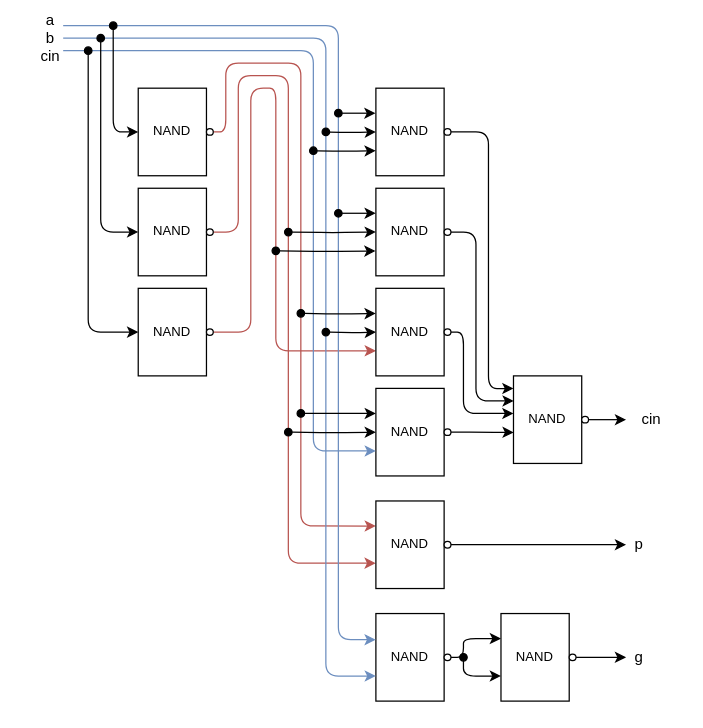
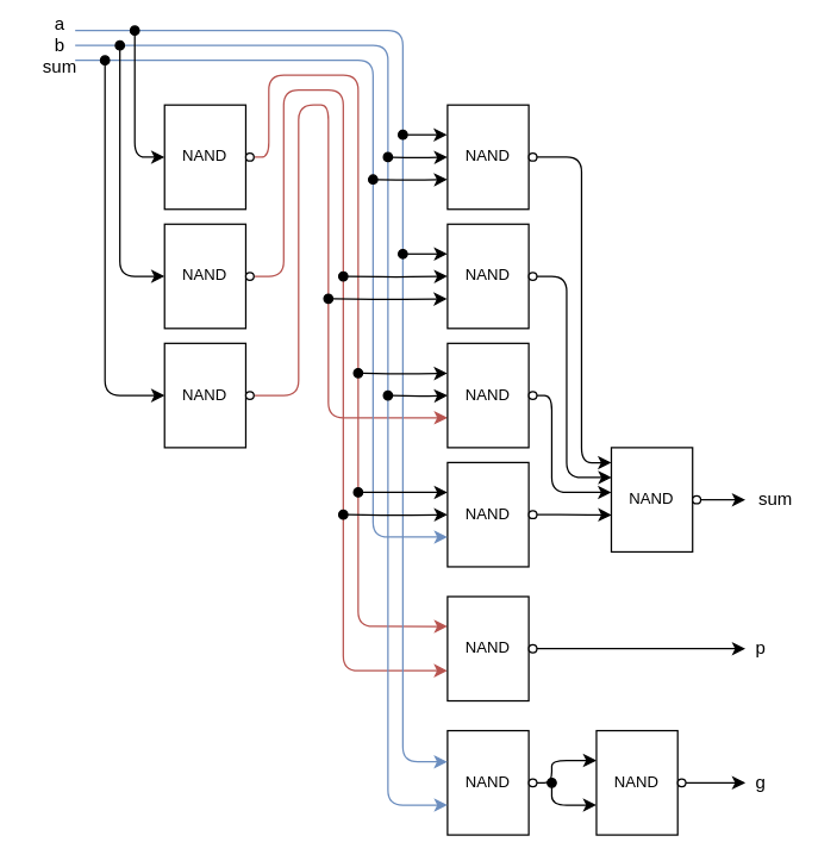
- <mxCell id="44" value="a&lt;br&gt;b&lt;br&gt;cin" style="text;html=1;strokeColor=none;fillColor=none;align=center;verticalAlign=middle;whiteSpace=wrap;rounded=0;" vertex="1" parent="1"><mxGeometry x="20" y="20" width="40" height="20" as="geometry" /></mxCell>
+ <mxCell id="44" value="a&lt;br&gt;b&lt;br&gt;sum" style="text;html=1;strokeColor=none;fillColor=none;align=center;verticalAlign=middle;whiteSpace=wrap;rounded=0;" vertex="1" parent="1"><mxGeometry x="20" y="20" width="40" height="20" as="geometry" /></mxCell>
- <mxCell id="40" value="cin" style="text;html=1;align=center;verticalAlign=middle;resizable=0;points=[];autosize=1;" vertex="1" parent="1"><mxGeometry x="500" y="325" width="40" height="20" as="geometry" /></mxCell>
+ <mxCell id="40" value="sum" style="text;html=1;align=center;verticalAlign=middle;resizable=0;points=[];autosize=1;" vertex="1" parent="1"><mxGeometry x="500" y="325" width="40" height="20" as="geometry" /></mxCell>
